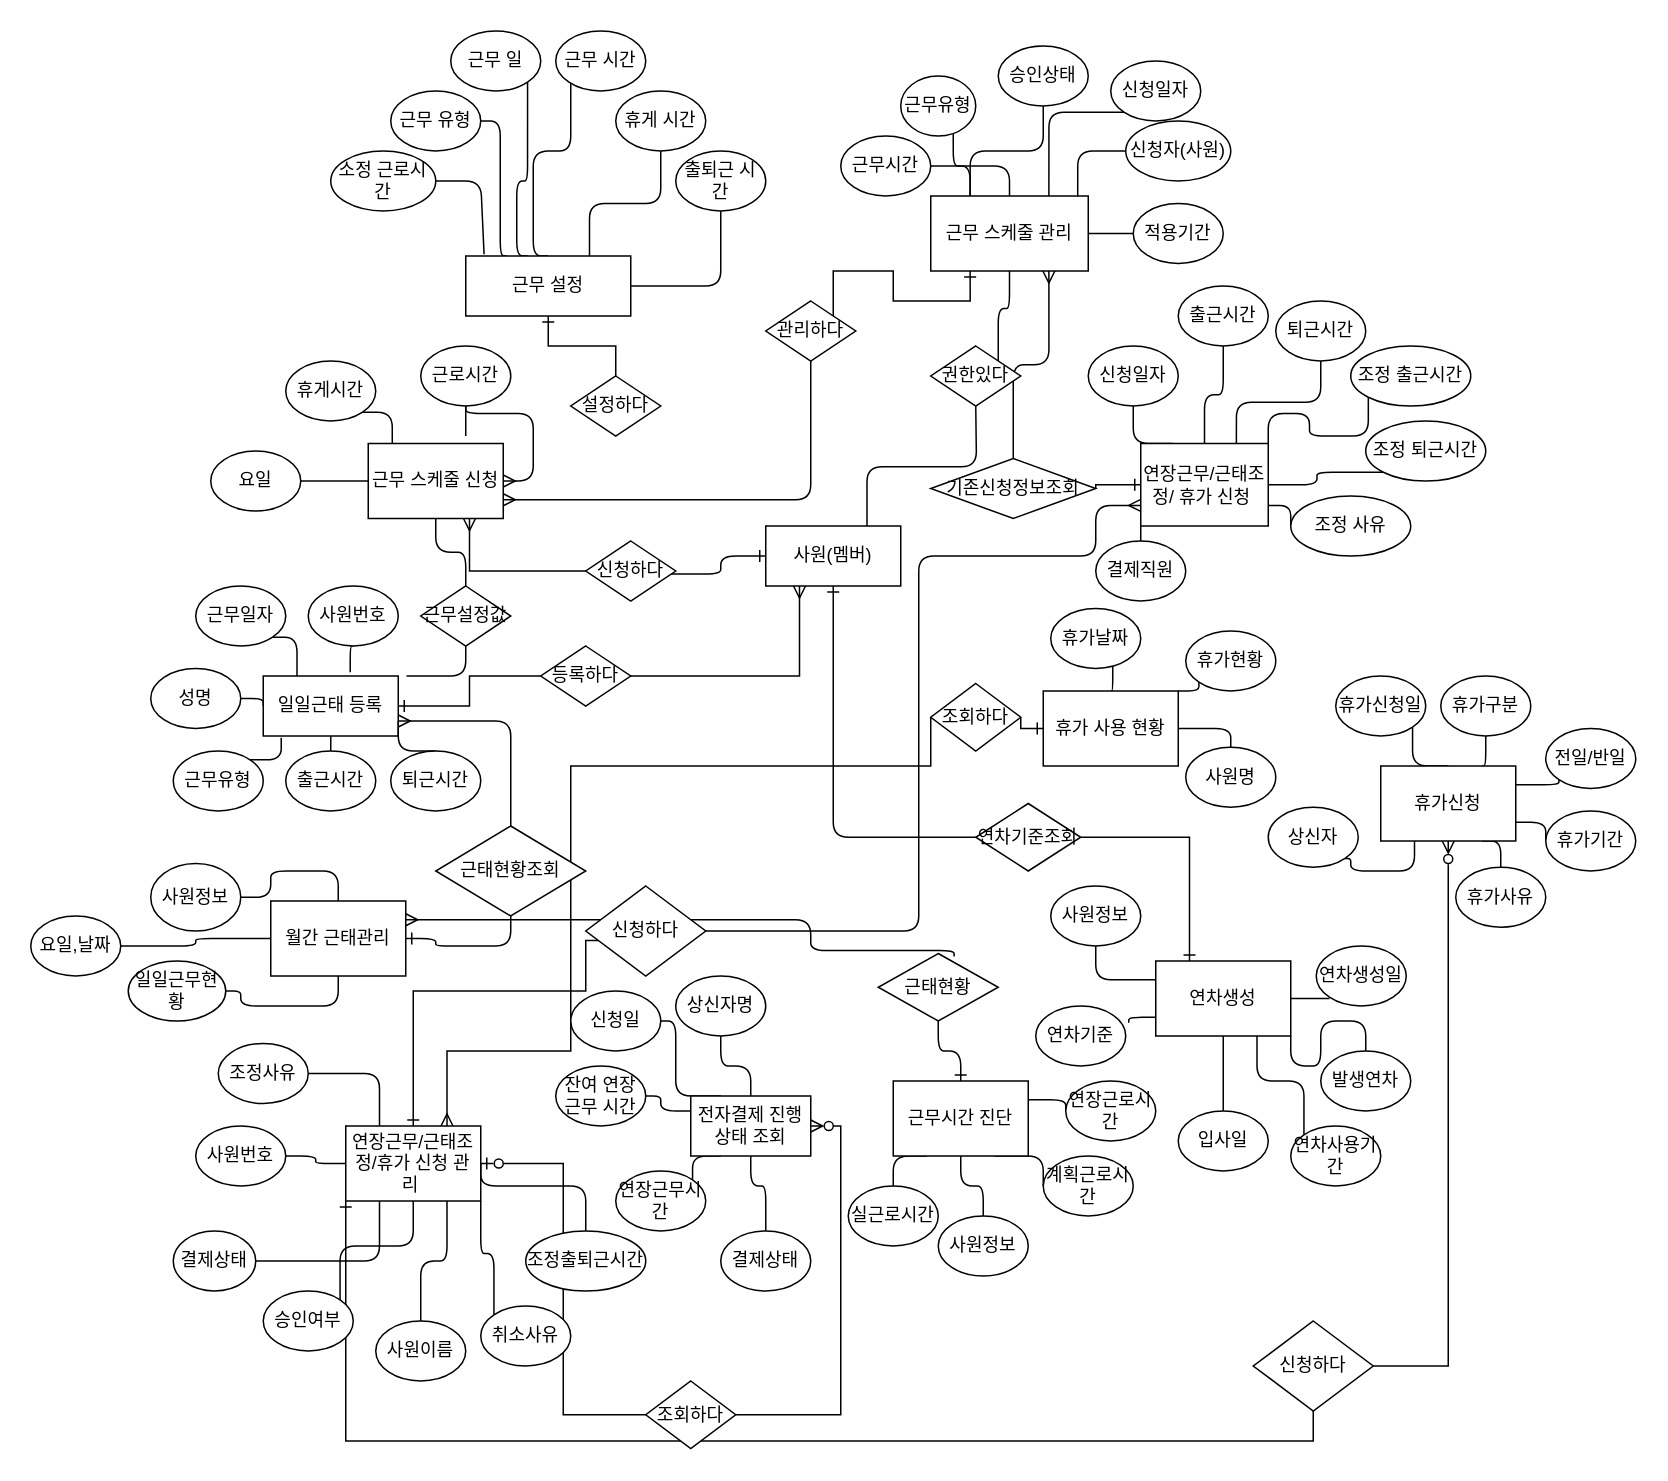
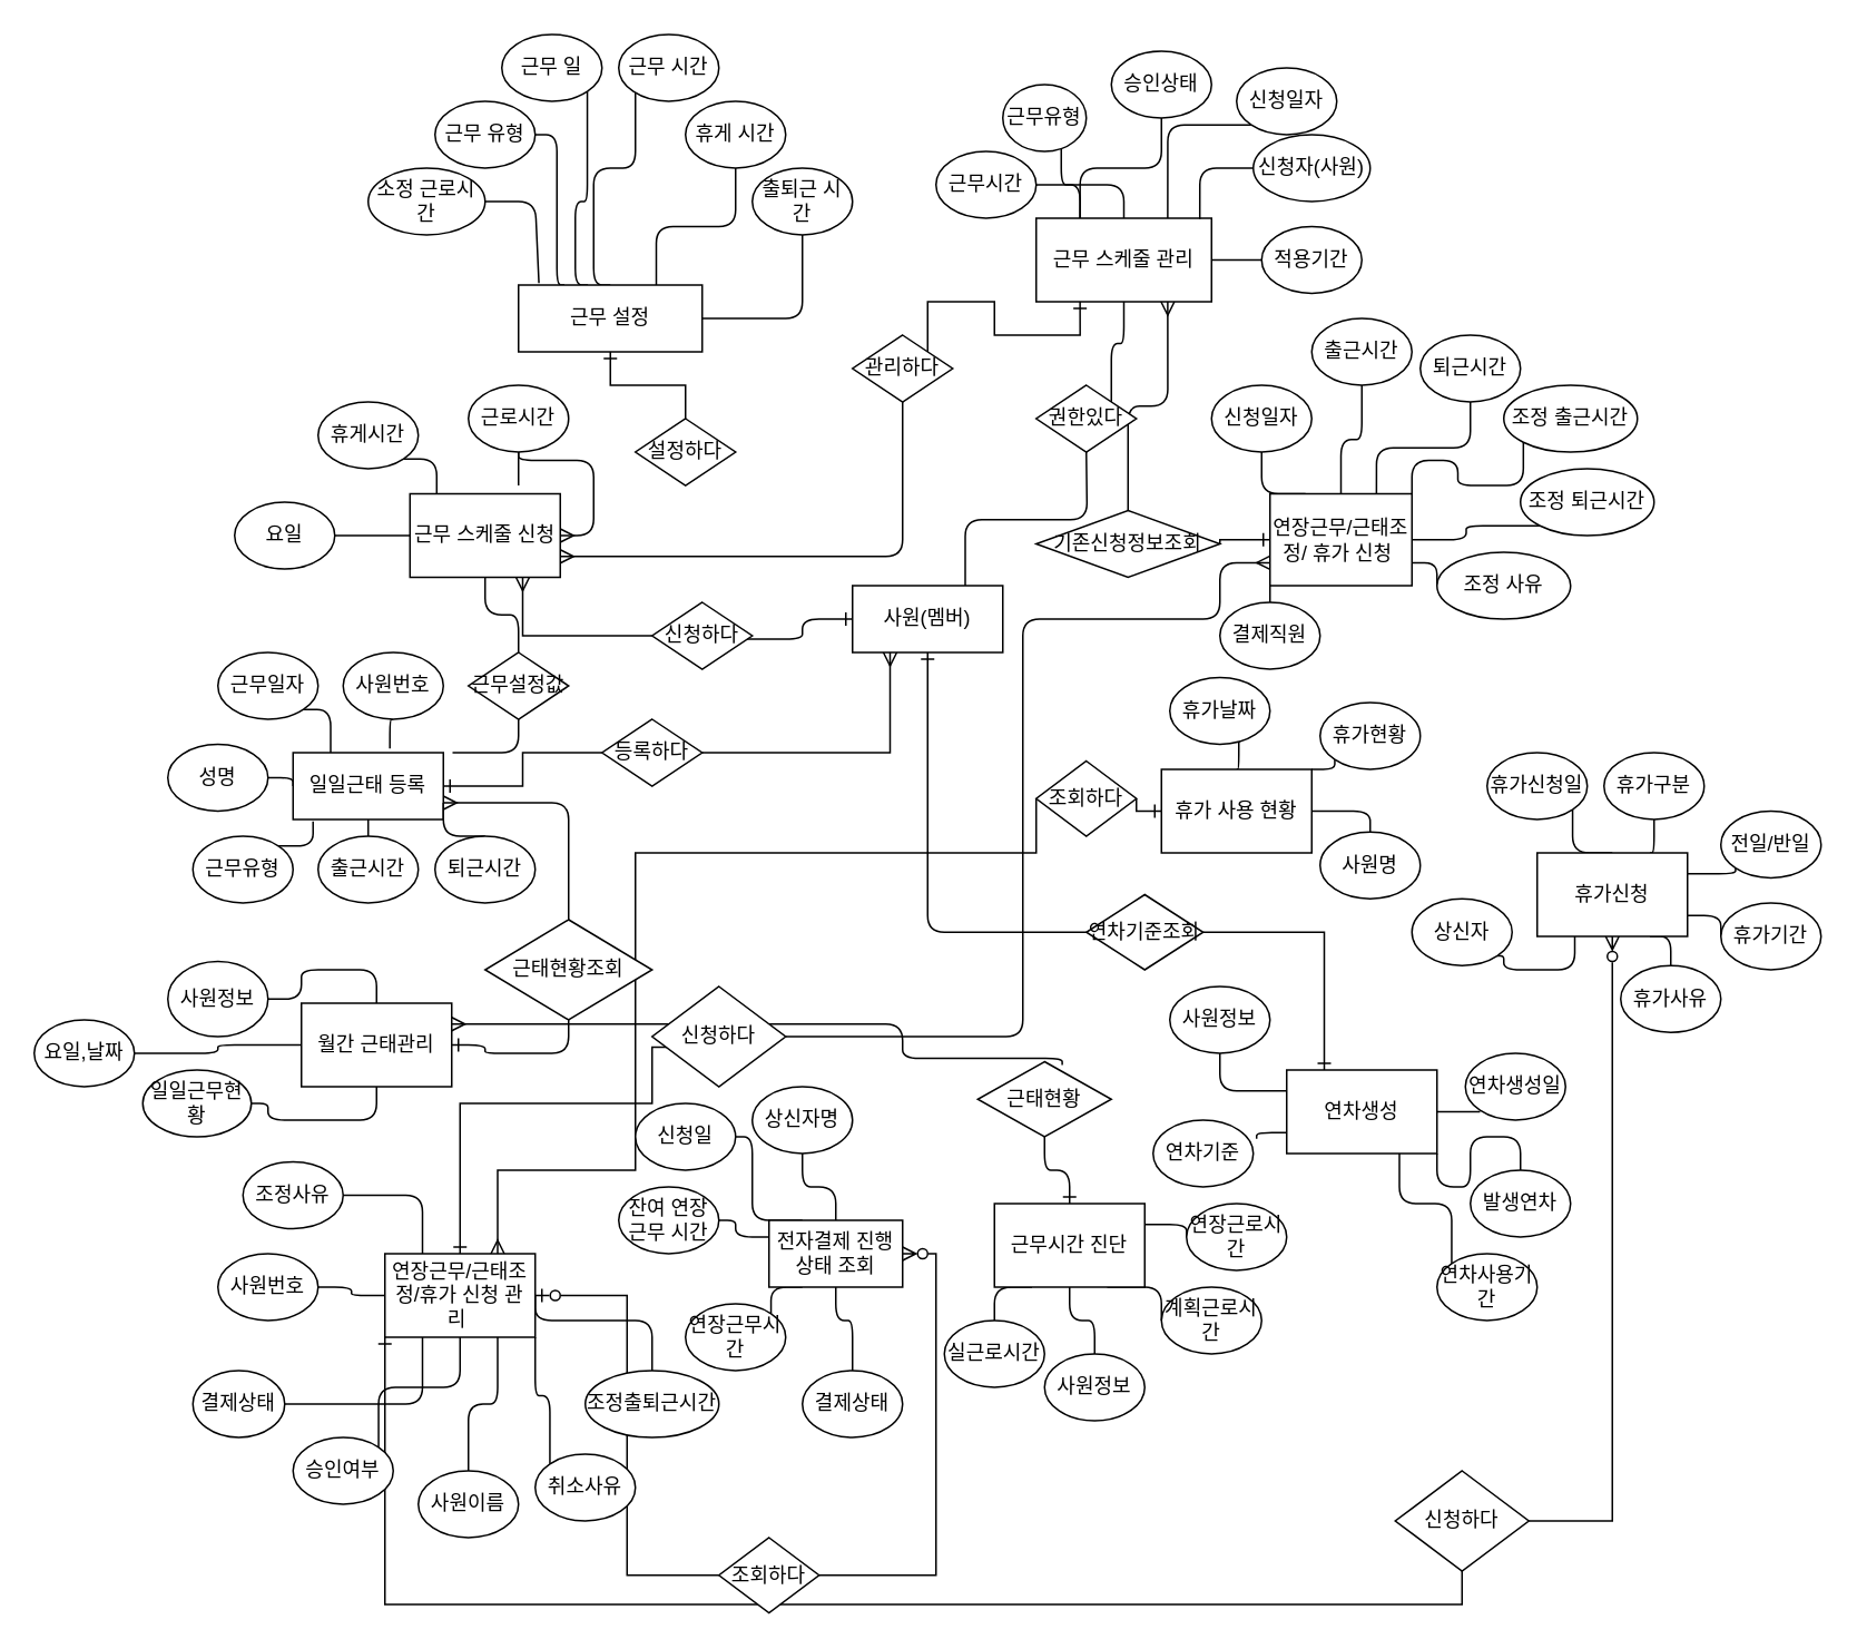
- <mxCell id="61" value="" style="edgeStyle=orthogonalEdgeStyle;rounded=1;orthogonalLoop=1;jettySize=auto;html=1;endArrow=none;endFill=0;" parent="1" source="67" target="163" edge="1"><mxGeometry relative="1" as="geometry" /></mxCell>
- <mxCell id="163" value="입사일" style="ellipse;whiteSpace=wrap;html=1;labelBackgroundColor=none;" parent="1" vertex="1"><mxGeometry x="785" y="740" width="60" height="40" as="geometry" /></mxCell>
